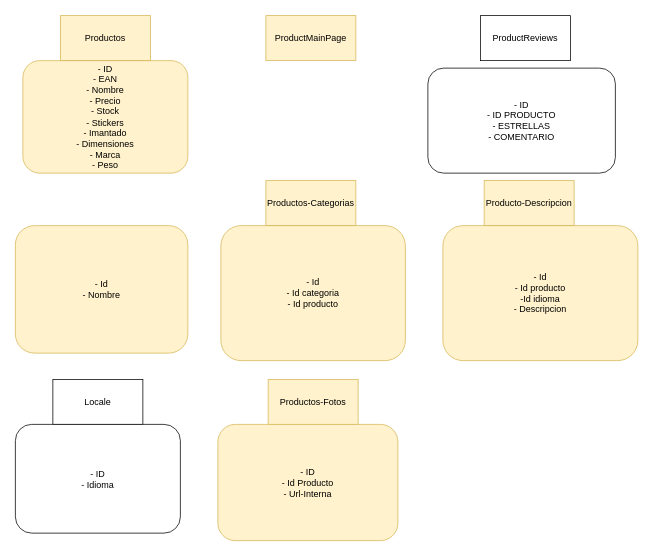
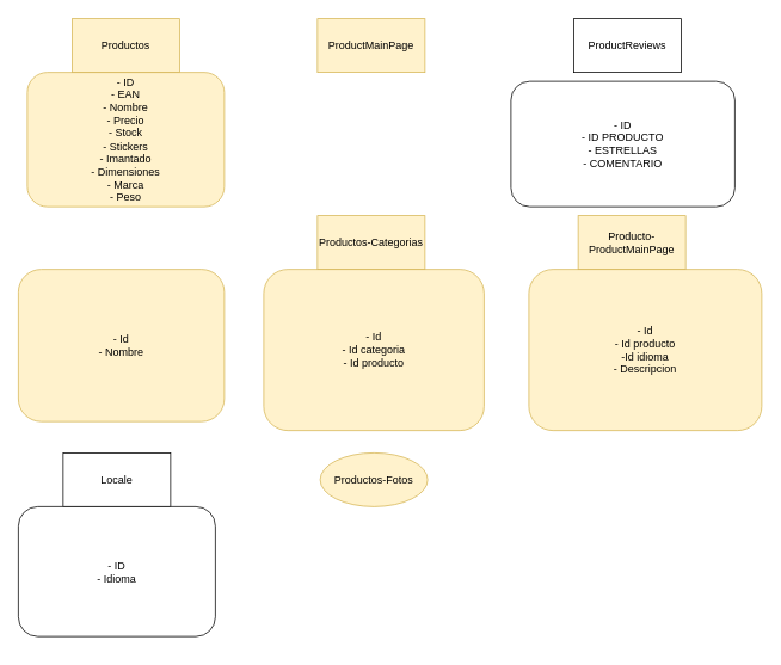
- <mxCell id="10" value="Producto-Descripcion" style="rounded=0;whiteSpace=wrap;html=1;fillColor=#fff2cc;strokeColor=#d6b656;" parent="1" vertex="1"><mxGeometry x="645" y="240" width="120" height="60" as="geometry" /></mxCell>
+ <mxCell id="10" value="Producto-ProductMainPage" style="rounded=0;whiteSpace=wrap;html=1;fillColor=#fff2cc;strokeColor=#d6b656;" parent="1" vertex="1"><mxGeometry x="645" y="240" width="120" height="60" as="geometry" /></mxCell>
- <mxCell id="14" value="Productos-Fotos" style="rounded=0;whiteSpace=wrap;html=1;fillColor=#fff2cc;strokeColor=#d6b656;" parent="1" vertex="1"><mxGeometry x="357" y="505" width="120" height="60" as="geometry" /></mxCell>
+ <mxCell id="14" value="Productos-Fotos" style="ellipse;whiteSpace=wrap;html=1;fillColor=#fff2cc;strokeColor=#d6b656;" parent="1" vertex="1"><mxGeometry x="357" y="505" width="120" height="60" as="geometry" /></mxCell>
- <mxCell id="15" value="- ID&lt;br&gt;- Id Producto&lt;br&gt;- Url-Interna" style="rounded=1;whiteSpace=wrap;html=1;fillColor=#fff2cc;strokeColor=#d6b656;" parent="1" vertex="1"><mxGeometry x="290" y="565" width="240" height="155" as="geometry" /></mxCell>
